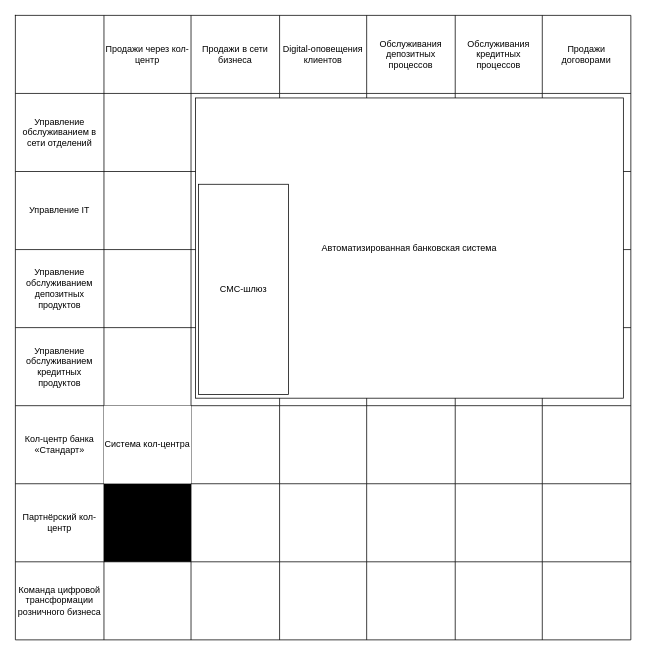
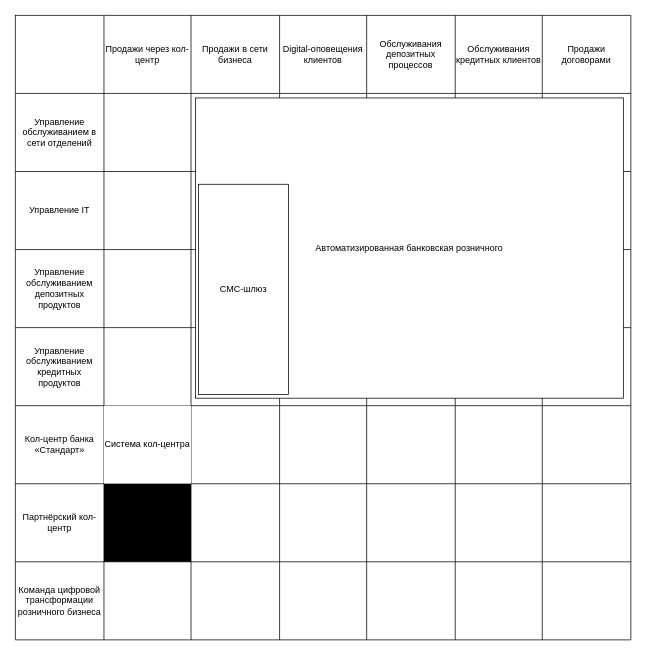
- <mxCell id="9" value="Обслуживания кредитных процессов" style="shape=partialRectangle;html=1;whiteSpace=wrap;connectable=0;strokeColor=inherit;overflow=hidden;fillColor=none;top=0;left=0;bottom=0;right=0;pointerEvents=1;" parent="3" vertex="1"><mxGeometry x="586" width="116" height="104" as="geometry"><mxRectangle width="116" height="104" as="alternateBounds" /></mxGeometry></mxCell>
+ <mxCell id="9" value="Обслуживания кредитных клиентов" style="shape=partialRectangle;html=1;whiteSpace=wrap;connectable=0;strokeColor=inherit;overflow=hidden;fillColor=none;top=0;left=0;bottom=0;right=0;pointerEvents=1;" parent="3" vertex="1"><mxGeometry x="586" width="116" height="104" as="geometry"><mxRectangle width="116" height="104" as="alternateBounds" /></mxGeometry></mxCell>
- <mxCell id="67" value="Автоматизированная банковская система" style="rounded=0;whiteSpace=wrap;html=1;fillColor=light-dark(#FFFFFF,#00A100);" vertex="1" parent="1"><mxGeometry x="260" y="130" width="570" height="400" as="geometry" /></mxCell>
+ <mxCell id="67" value="Автоматизированная банковская розничного" style="rounded=0;whiteSpace=wrap;html=1;fillColor=light-dark(#FFFFFF,#00A100);" vertex="1" parent="1"><mxGeometry x="260" y="130" width="570" height="400" as="geometry" /></mxCell>
